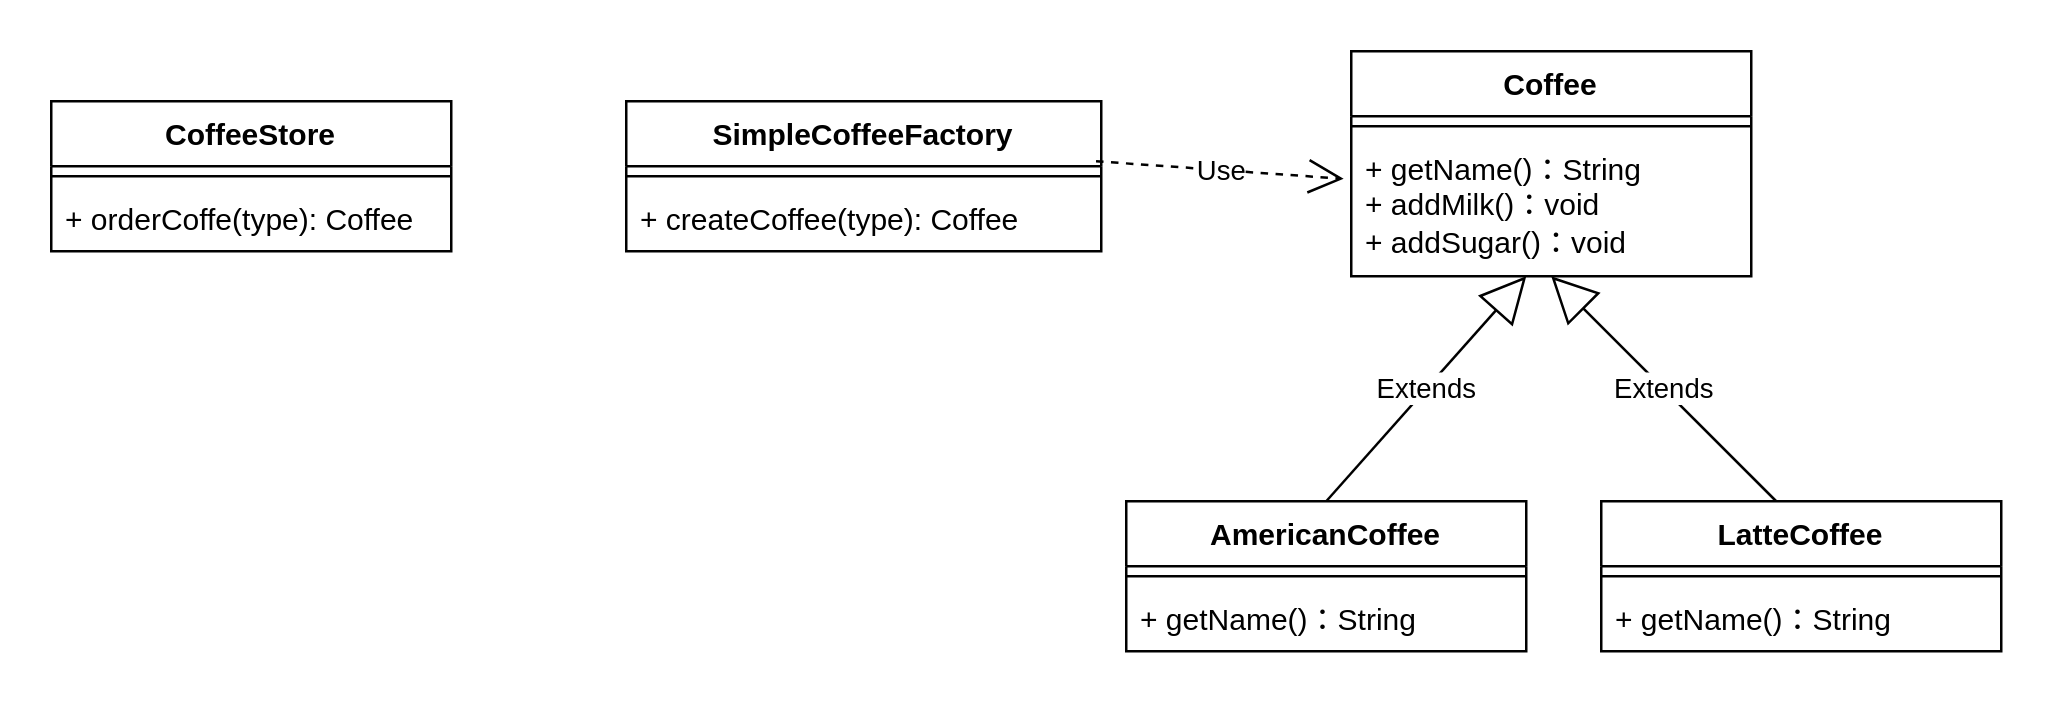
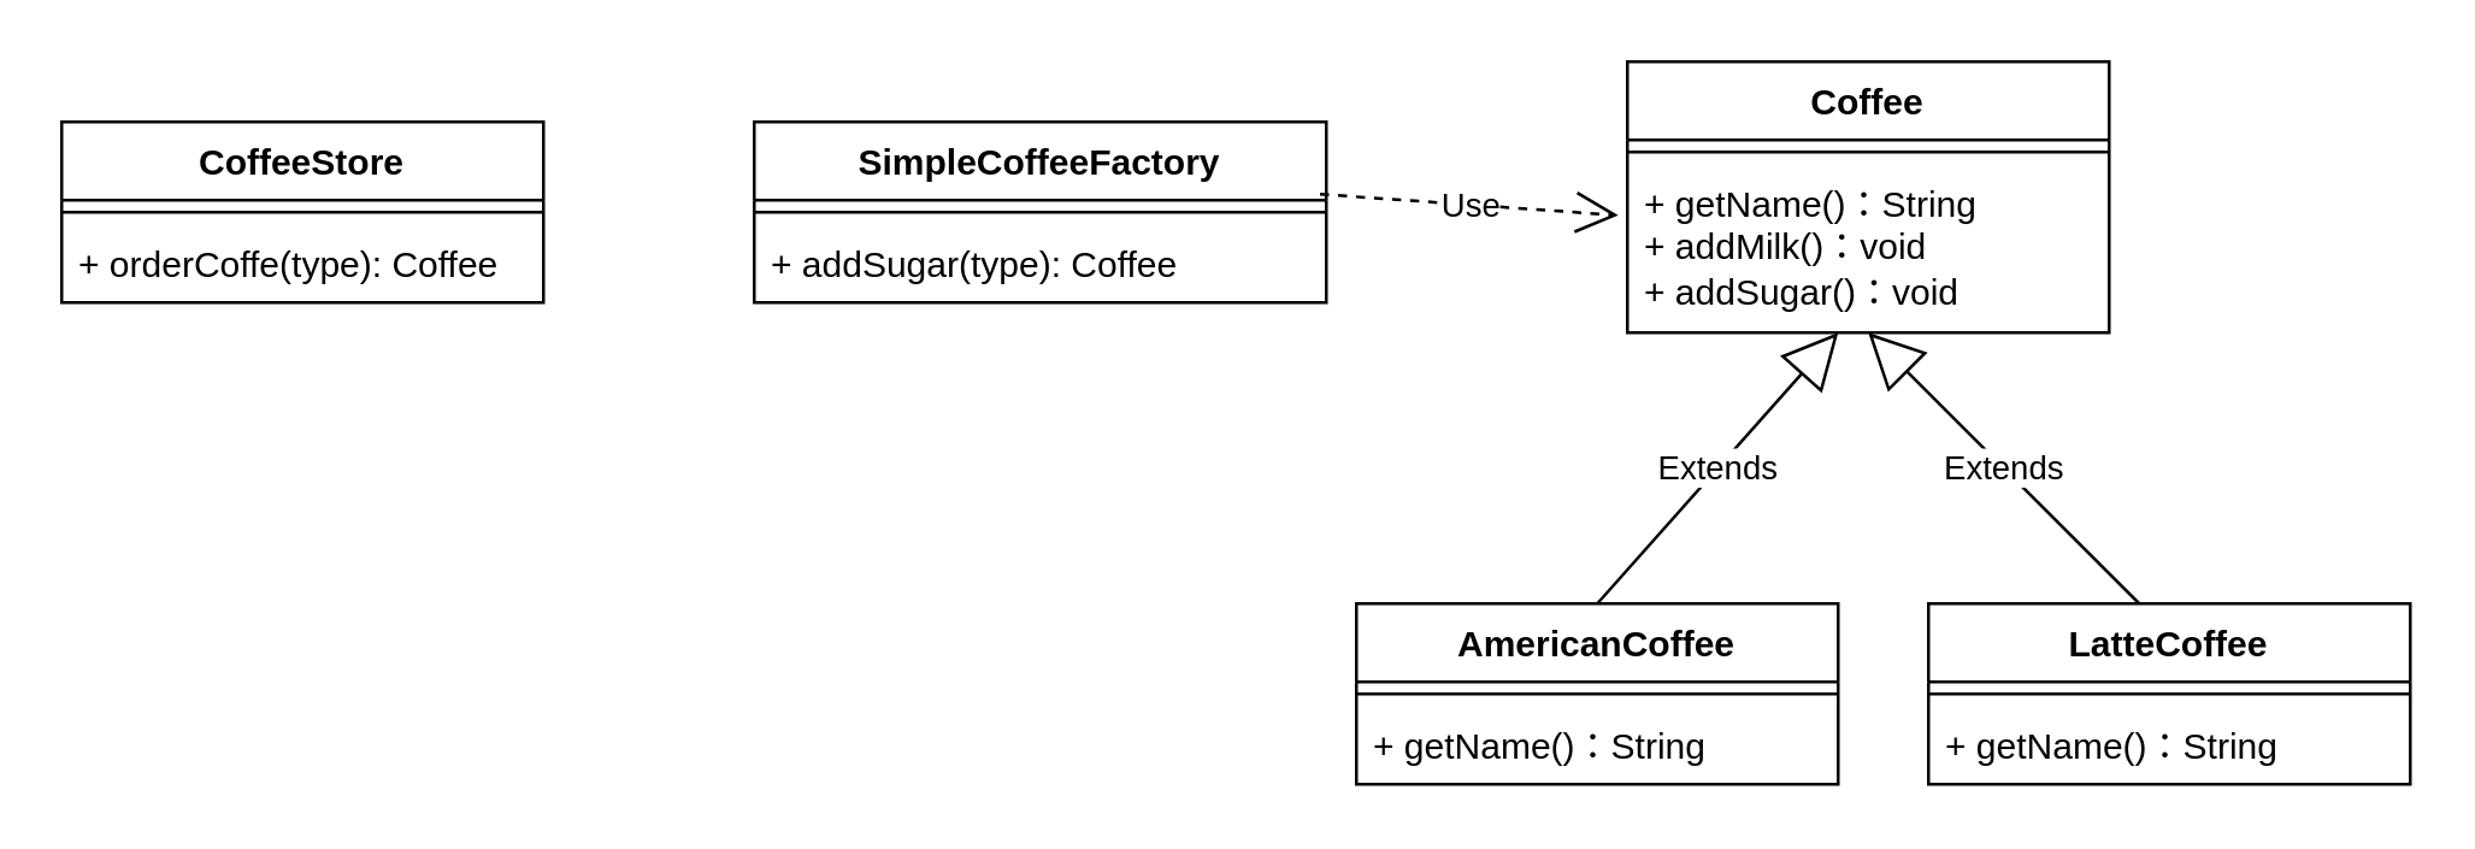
- <mxCell id="18" value="+ createCoffee(type): Coffee" style="text;strokeColor=none;fillColor=none;align=left;verticalAlign=top;spacingLeft=4;spacingRight=4;overflow=hidden;rotatable=0;points=[[0,0.5],[1,0.5]];portConstraint=eastwest;whiteSpace=wrap;html=1;" vertex="1" parent="16"><mxGeometry y="34" width="190" height="26" as="geometry" /></mxCell>
+ <mxCell id="18" value="+ addSugar(type): Coffee" style="text;strokeColor=none;fillColor=none;align=left;verticalAlign=top;spacingLeft=4;spacingRight=4;overflow=hidden;rotatable=0;points=[[0,0.5],[1,0.5]];portConstraint=eastwest;whiteSpace=wrap;html=1;" vertex="1" parent="16"><mxGeometry y="34" width="190" height="26" as="geometry" /></mxCell>
